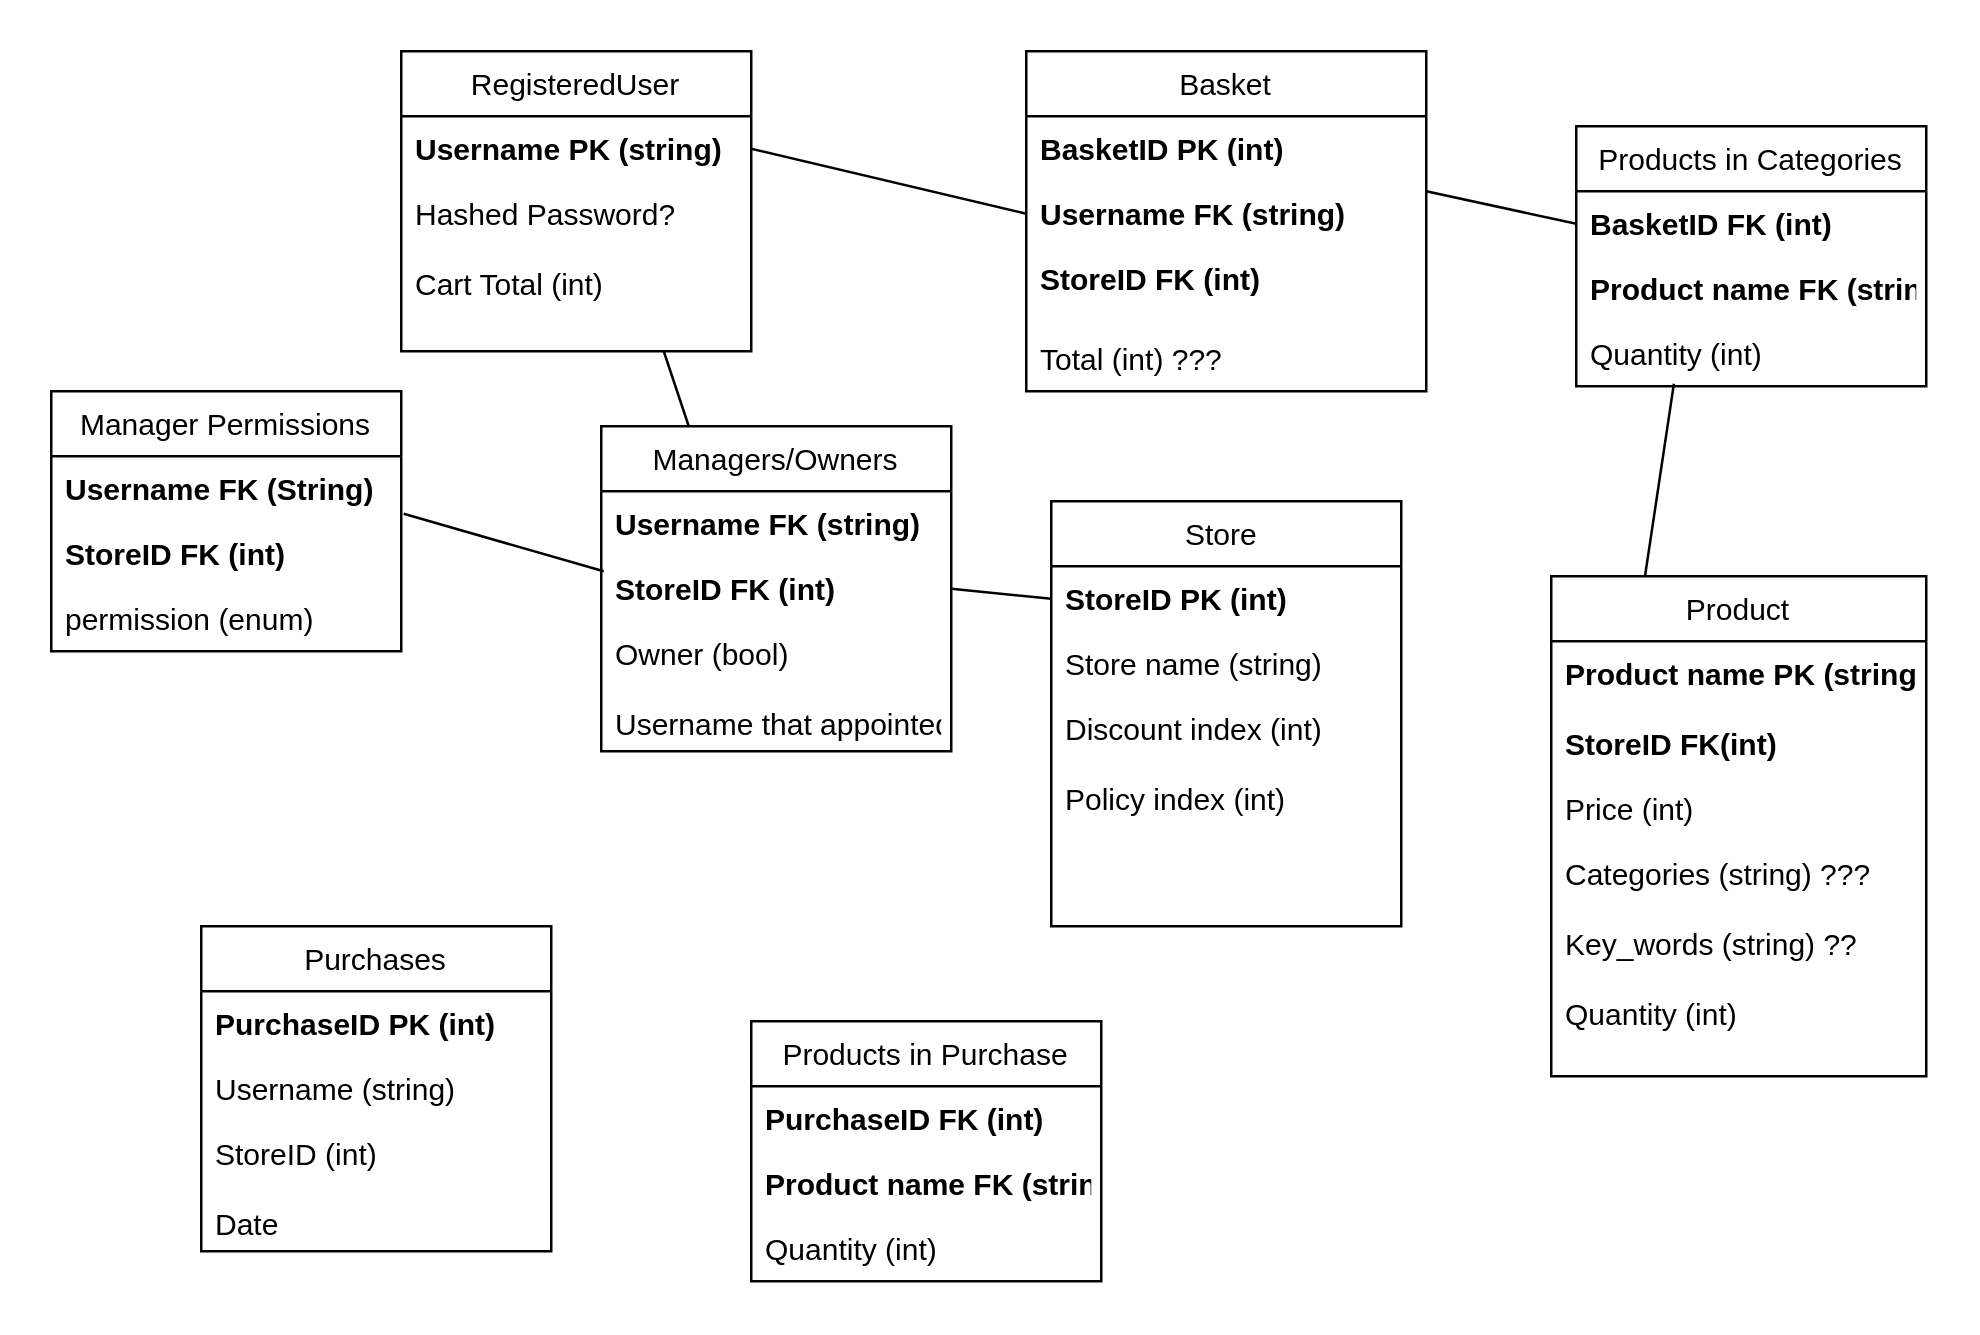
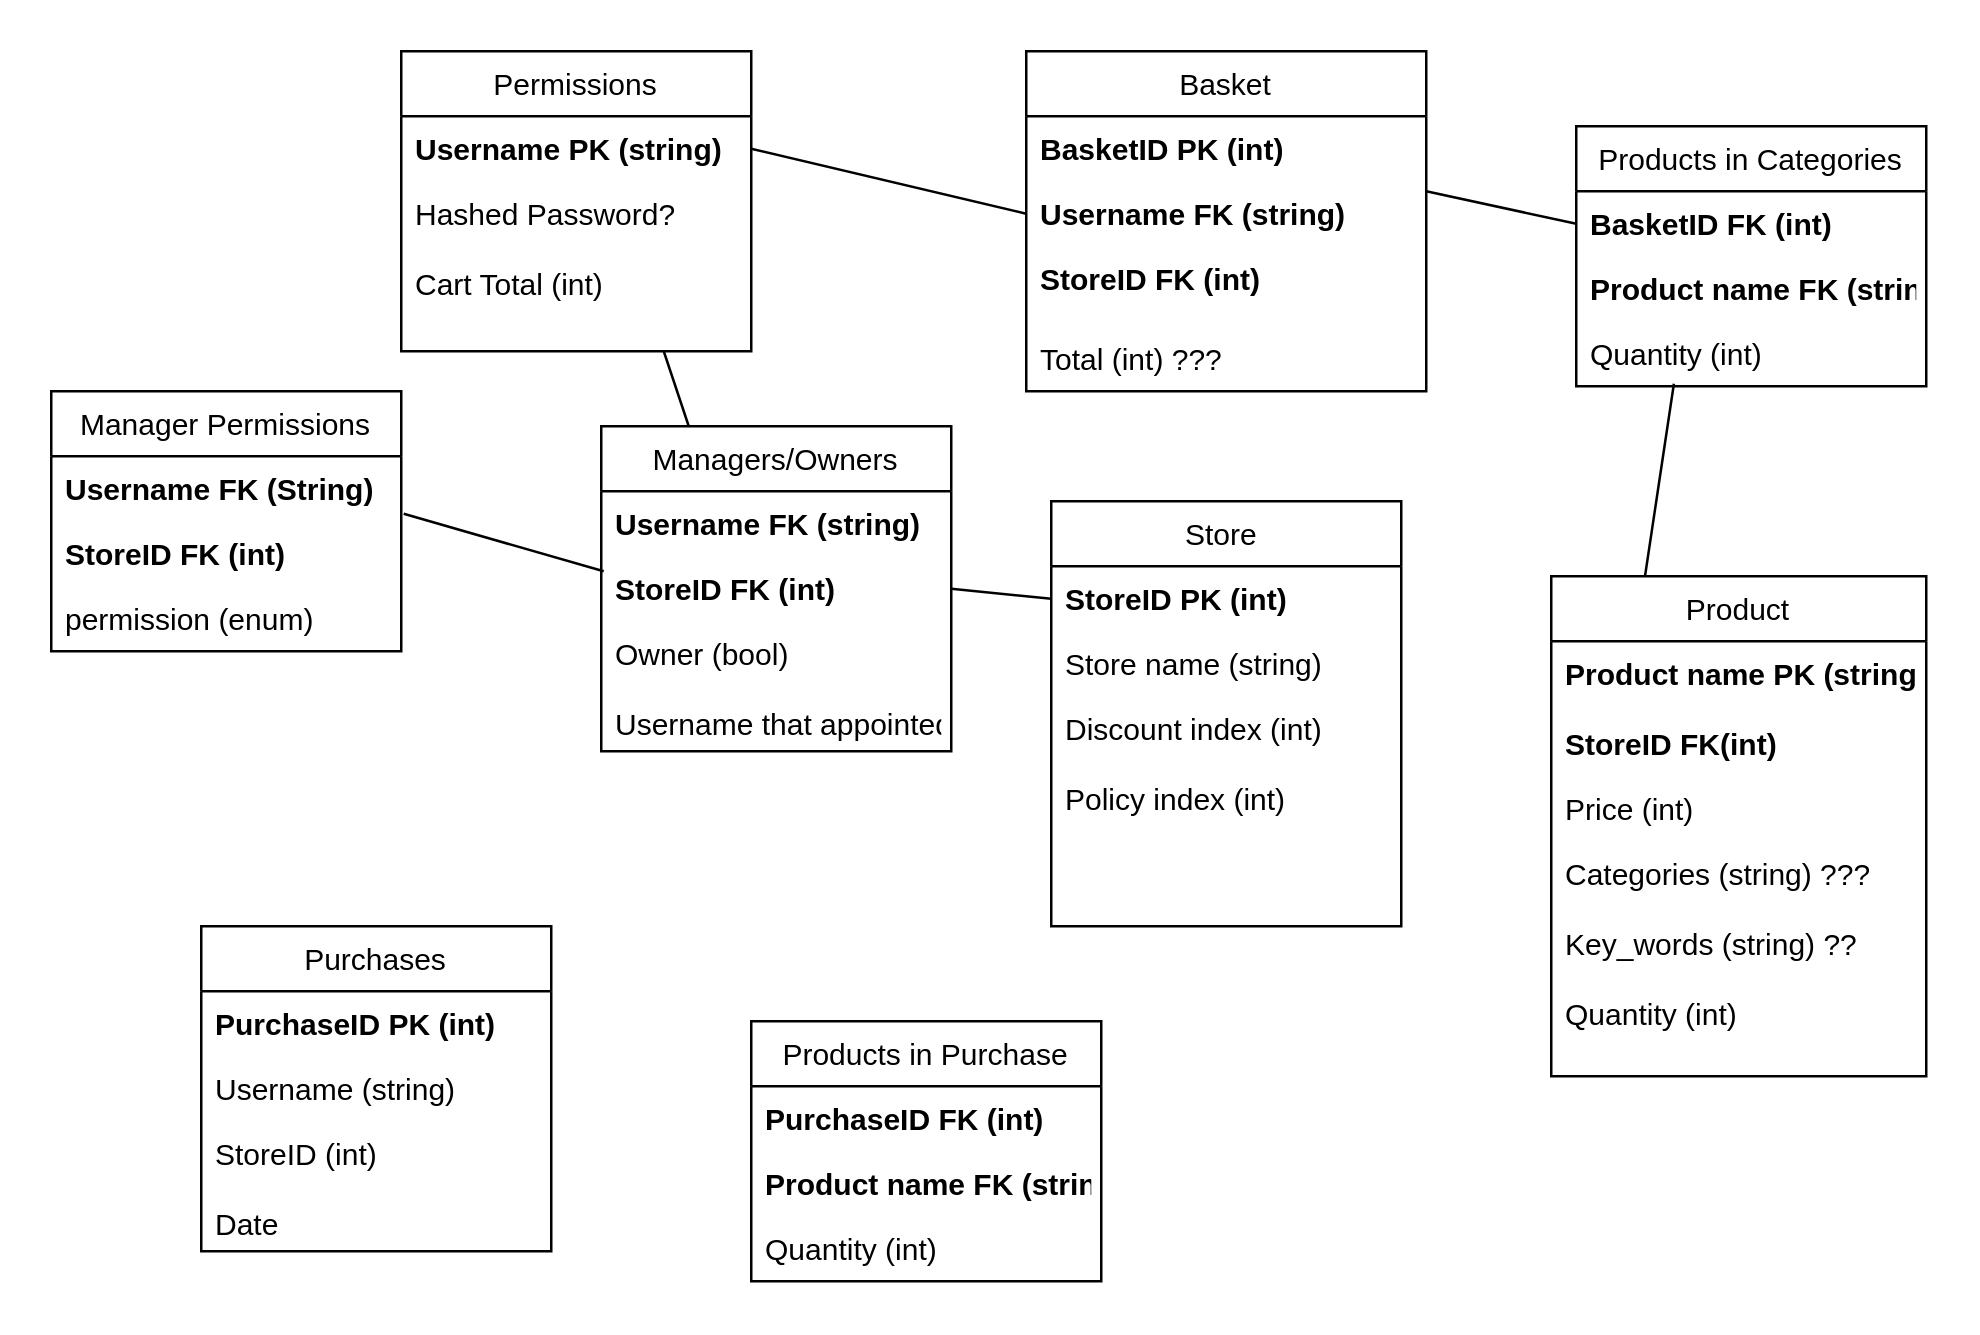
- <mxCell id="7" value="RegisteredUser" style="swimlane;fontStyle=0;childLayout=stackLayout;horizontal=1;startSize=26;fillColor=none;horizontalStack=0;resizeParent=1;resizeParentMax=0;resizeLast=0;collapsible=1;marginBottom=0;" vertex="1" parent="1"><mxGeometry x="160" y="20" width="140" height="120" as="geometry" /></mxCell>
+ <mxCell id="7" value="Permissions" style="swimlane;fontStyle=0;childLayout=stackLayout;horizontal=1;startSize=26;fillColor=none;horizontalStack=0;resizeParent=1;resizeParentMax=0;resizeLast=0;collapsible=1;marginBottom=0;" vertex="1" parent="1"><mxGeometry x="160" y="20" width="140" height="120" as="geometry" /></mxCell>
